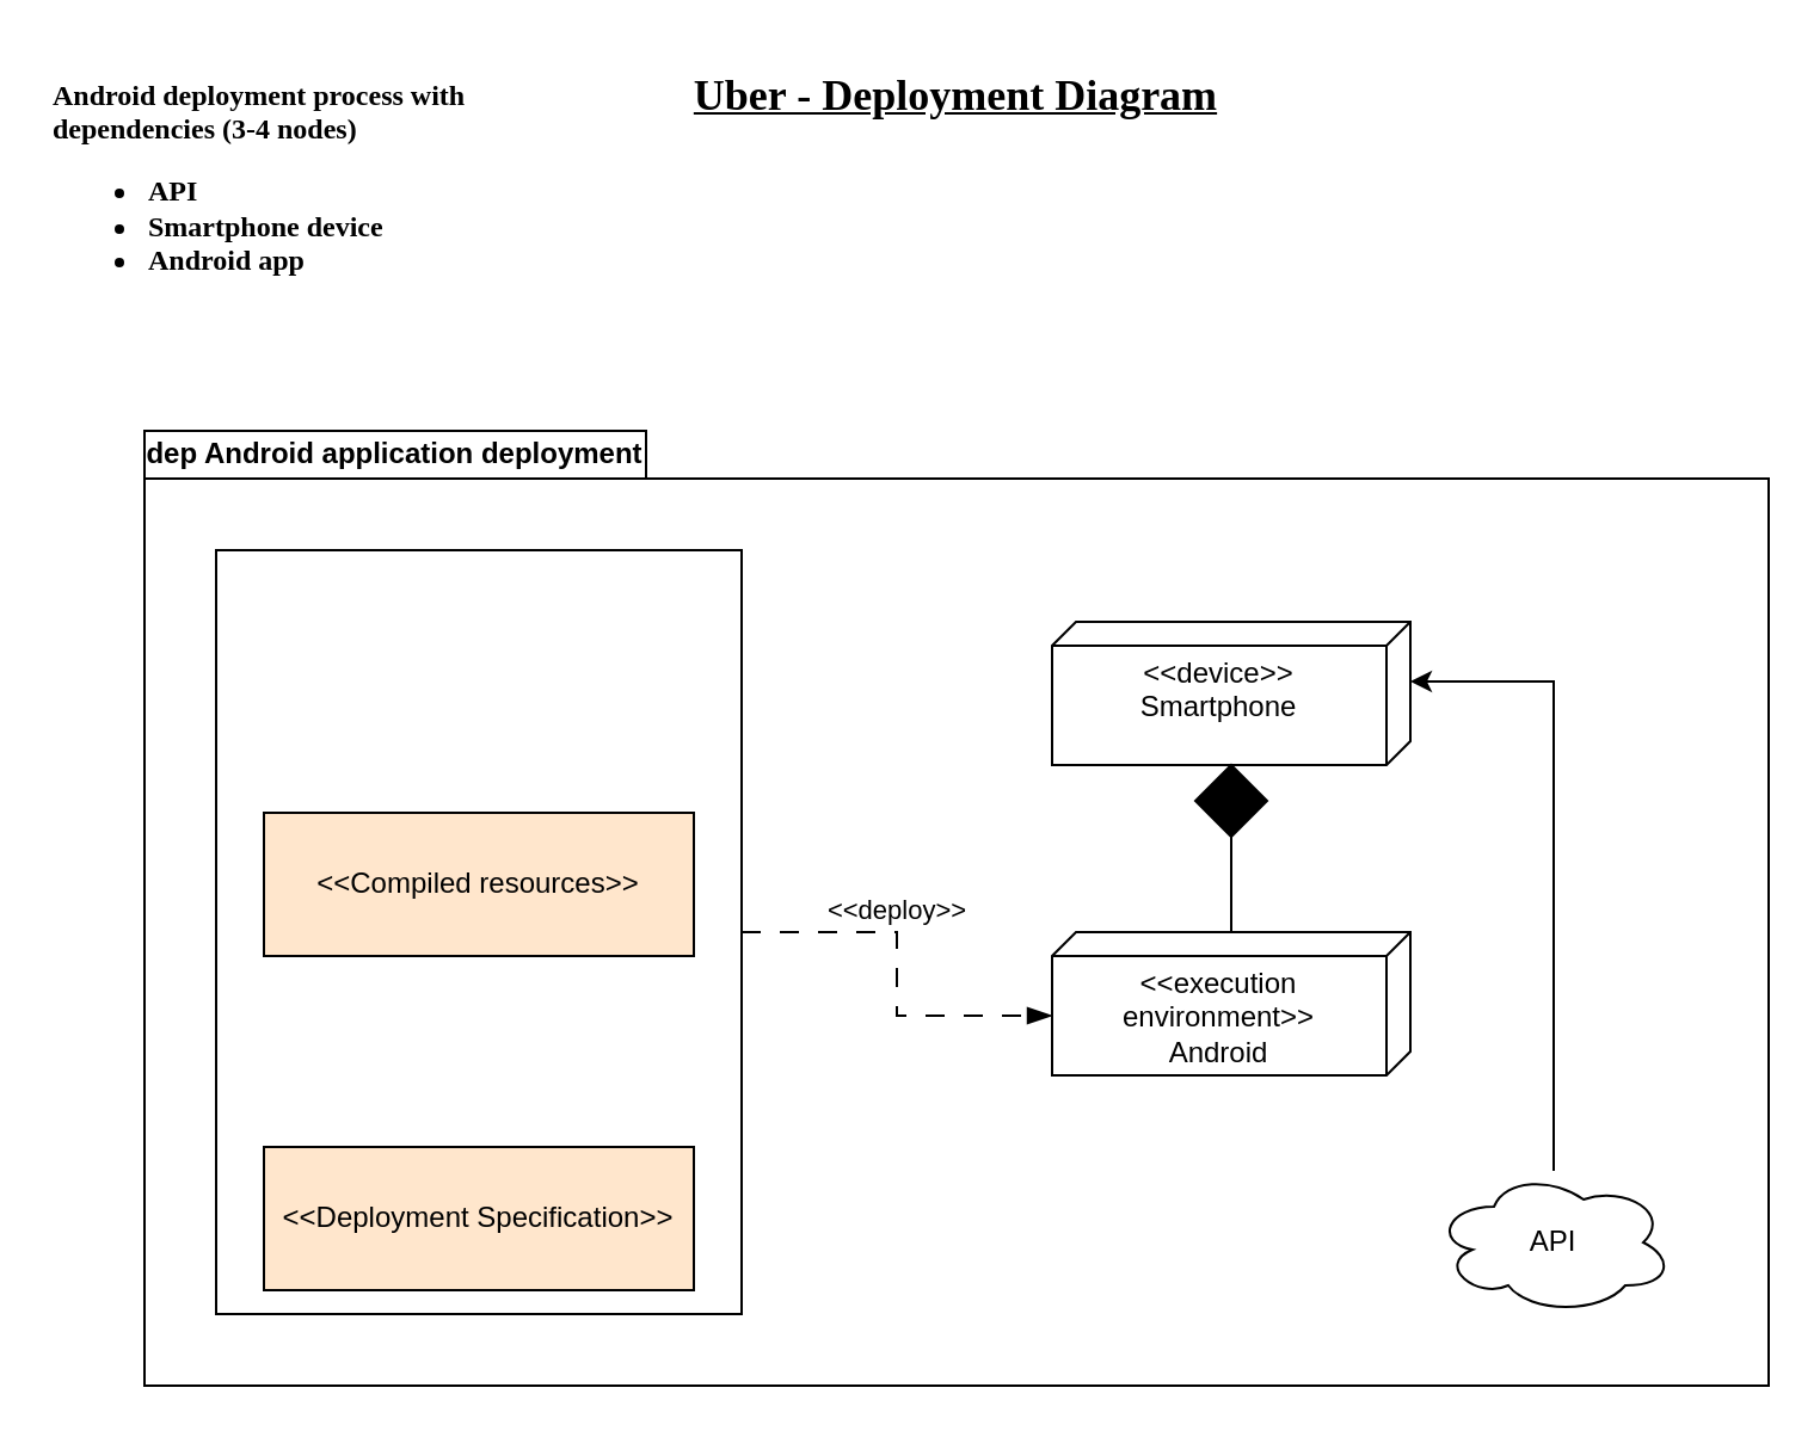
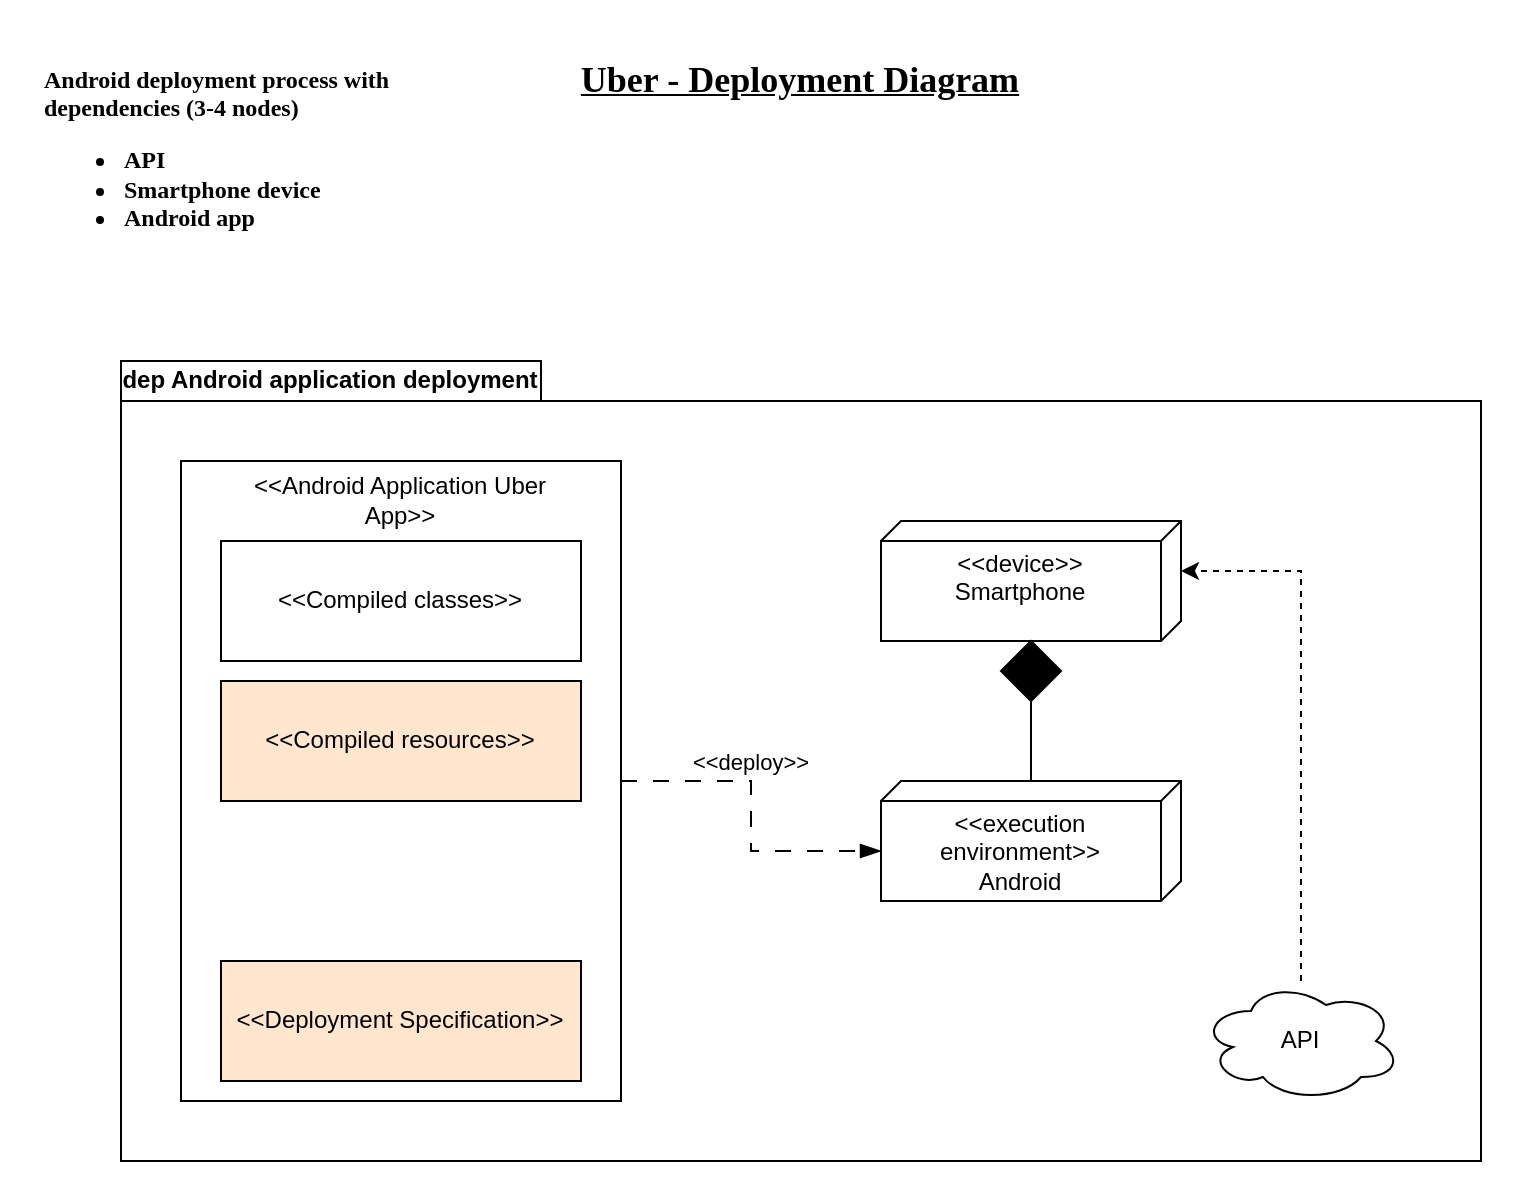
+ <mxCell id="16" value="&amp;lt;&amp;lt;Android Application Uber App&amp;gt;&amp;gt;" style="text;html=1;strokeColor=none;fillColor=none;align=center;verticalAlign=middle;whiteSpace=wrap;rounded=0;" vertex="1" parent="4"><mxGeometry x="50" y="50" width="180" height="40" as="geometry" /></mxCell>
+ <mxCell id="15" value="&amp;lt;&amp;lt;Compiled classes&amp;gt;&amp;gt;" style="rounded=0;whiteSpace=wrap;html=1;" vertex="1" parent="4"><mxGeometry x="50" y="90" width="180" height="60" as="geometry" /></mxCell>
- <mxCell id="9" style="edgeStyle=orthogonalEdgeStyle;rounded=0;orthogonalLoop=1;jettySize=auto;html=1;entryX=0;entryY=0;entryDx=25;entryDy=0;entryPerimeter=0;" edge="1" parent="4" source="10" target="6"><mxGeometry relative="1" as="geometry"><Array as="points"><mxPoint x="590" y="105" /></Array></mxGeometry></mxCell>
+ <mxCell id="9" style="edgeStyle=orthogonalEdgeStyle;rounded=0;orthogonalLoop=1;jettySize=auto;html=1;entryX=0;entryY=0;entryDx=25;entryDy=0;entryPerimeter=0;dashed=1;" edge="1" parent="4" source="10" target="6"><mxGeometry relative="1" as="geometry"><Array as="points"><mxPoint x="590" y="105" /></Array></mxGeometry></mxCell>
